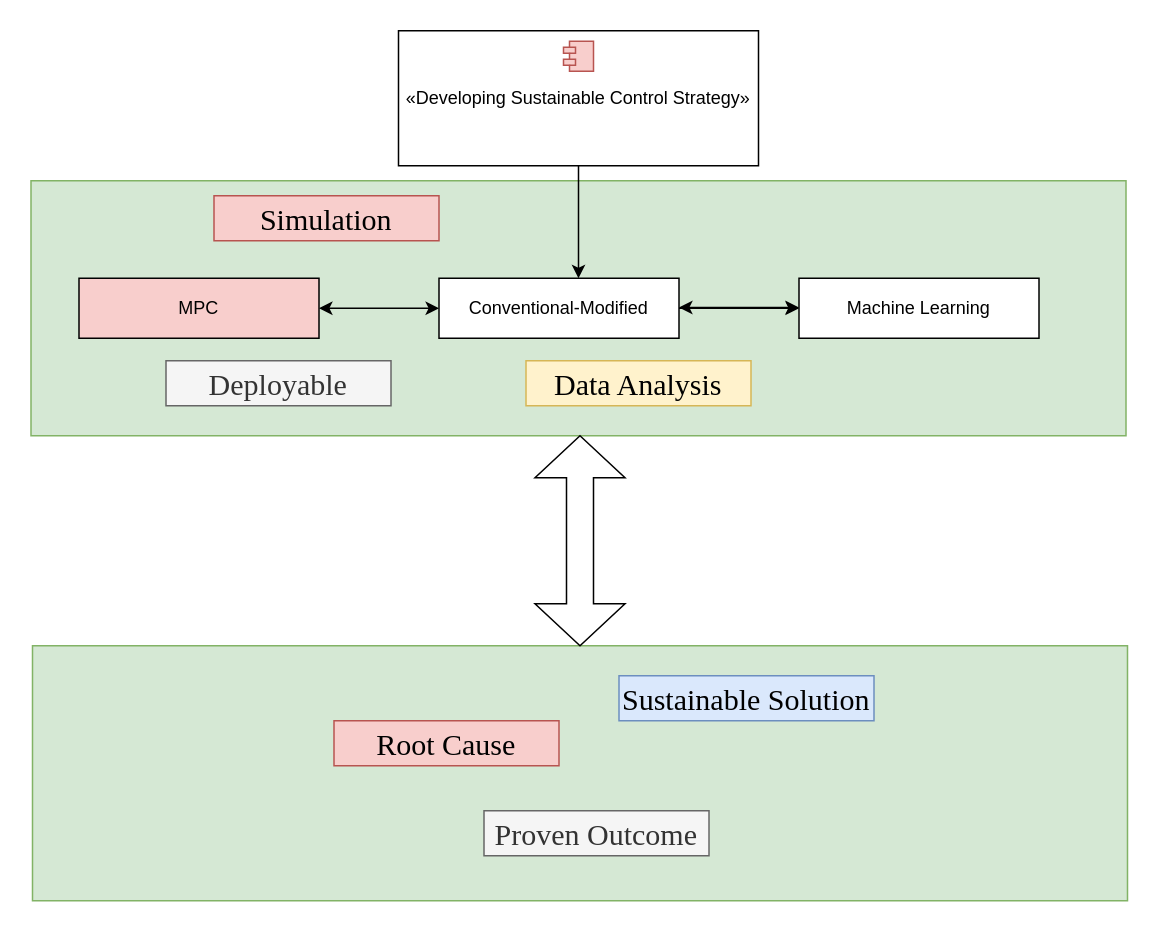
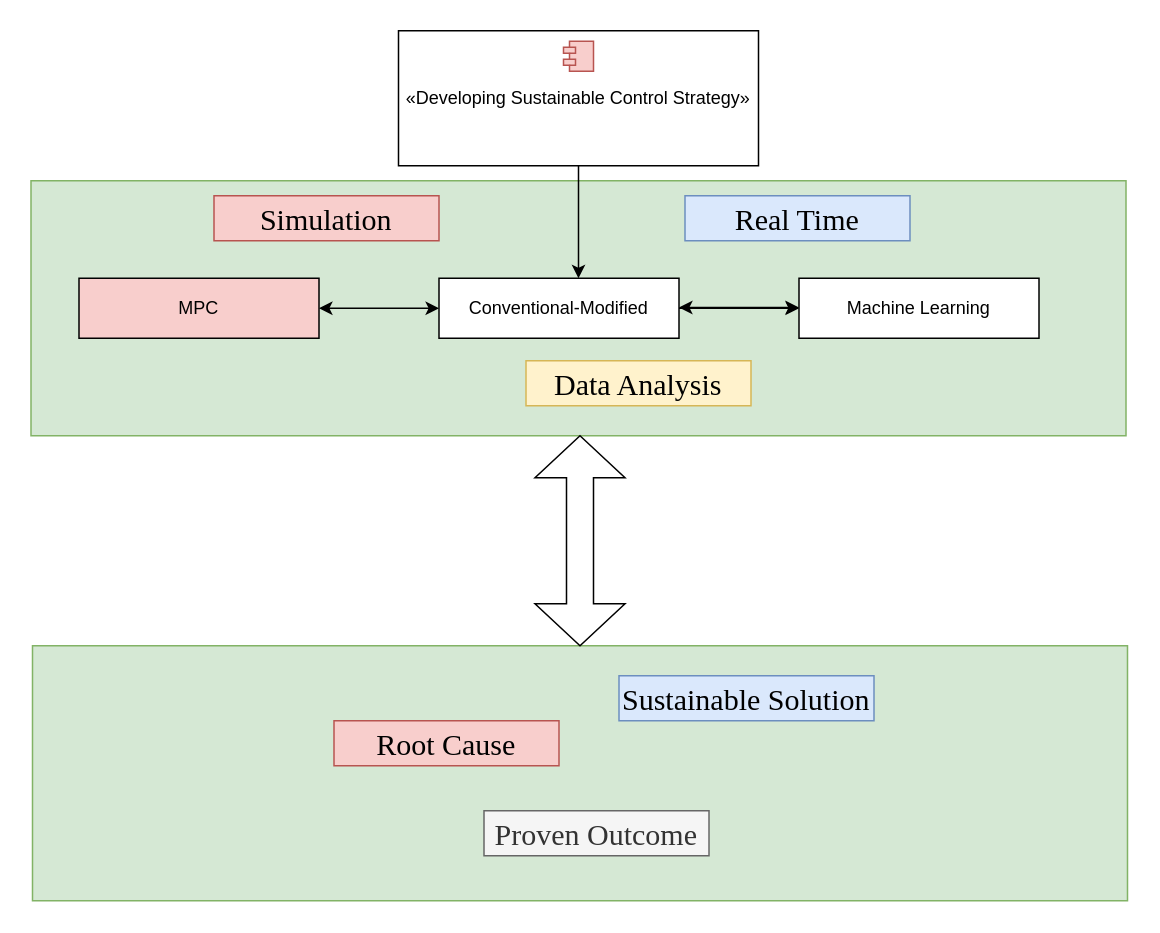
+ <mxCell id="14" value="Real Time" style="text;html=1;align=center;verticalAlign=middle;whiteSpace=wrap;rounded=0;fontFamily=Garamond;fontSize=20;fillColor=#dae8fc;strokeColor=#6c8ebf;" vertex="1" parent="1"><mxGeometry x="456" y="130" width="150" height="30" as="geometry" /></mxCell>
- <mxCell id="15" value="Deployable" style="text;html=1;align=center;verticalAlign=middle;whiteSpace=wrap;rounded=0;fontFamily=Garamond;fontSize=20;fillColor=#f5f5f5;strokeColor=#666666;fontColor=#333333;" vertex="1" parent="1"><mxGeometry x="110" y="240" width="150" height="30" as="geometry" /></mxCell>
